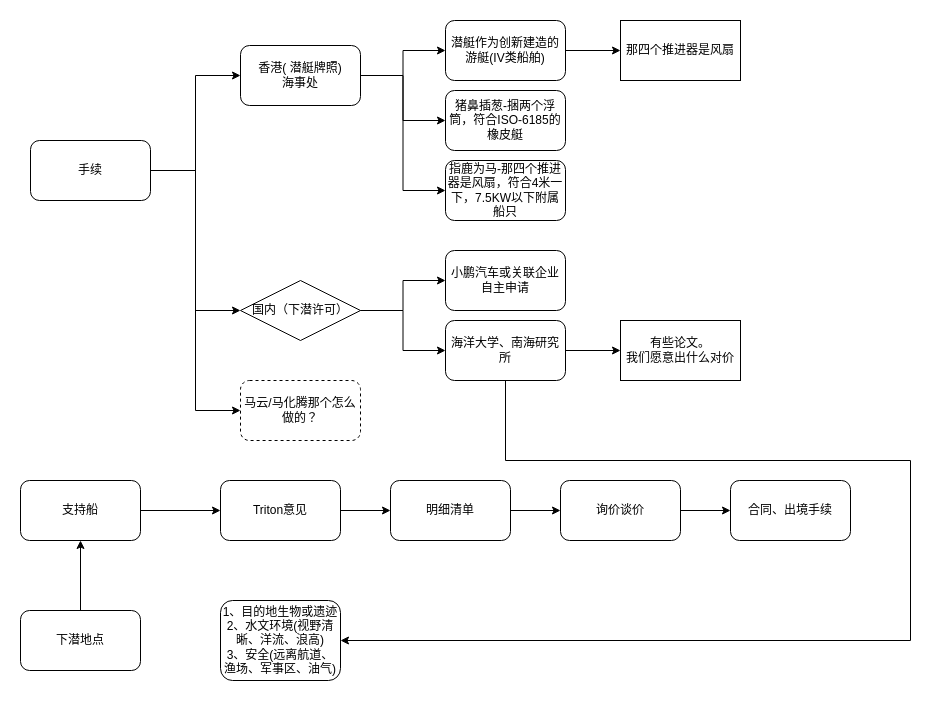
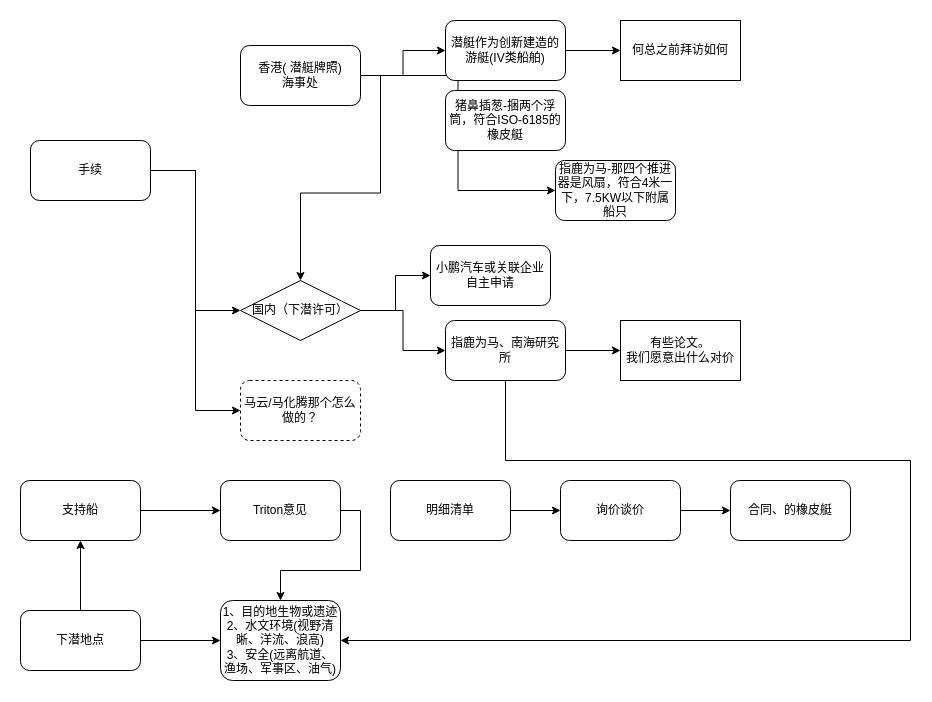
- <mxCell id="23" value="那四个推进器是风扇" style="rounded=0;whiteSpace=wrap;html=1;" parent="1" vertex="1"><mxGeometry x="620" y="20" width="120" height="60" as="geometry" /></mxCell>
+ <mxCell id="23" value="何总之前拜访如何" style="rounded=0;whiteSpace=wrap;html=1;" parent="1" vertex="1"><mxGeometry x="620" y="20" width="120" height="60" as="geometry" /></mxCell>
- <mxCell id="2" style="edgeStyle=orthogonalEdgeStyle;rounded=0;orthogonalLoop=1;jettySize=auto;html=1;exitX=1;exitY=0.5;exitDx=0;exitDy=0;entryX=0;entryY=0.5;entryDx=0;entryDy=0;" parent="1" source="5" target="9" edge="1"><mxGeometry relative="1" as="geometry" /></mxCell>
- <mxCell id="7" style="edgeStyle=orthogonalEdgeStyle;rounded=0;orthogonalLoop=1;jettySize=auto;html=1;exitX=1;exitY=0.5;exitDx=0;exitDy=0;entryX=0;entryY=0.5;entryDx=0;entryDy=0;" parent="1" source="9" target="15" edge="1"><mxGeometry relative="1" as="geometry" /></mxCell>
+ <mxCell id="7" style="edgeStyle=orthogonalEdgeStyle;rounded=0;orthogonalLoop=1;jettySize=auto;html=1;exitX=1;exitY=0.5;exitDx=0;exitDy=0;" parent="1" source="9" target="12" edge="1"><mxGeometry relative="1" as="geometry" /></mxCell>
- <mxCell id="36" value="指鹿为马-那四个推进器是风扇，符合4米一下，7.5KW以下附属船只" style="rounded=1;whiteSpace=wrap;html=1;" vertex="1" parent="1"><mxGeometry x="445" y="160" width="120" height="60" as="geometry" /></mxCell>
+ <mxCell id="36" value="指鹿为马-那四个推进器是风扇，符合4米一下，7.5KW以下附属船只" style="rounded=1;whiteSpace=wrap;html=1;" vertex="1" parent="1"><mxGeometry x="555" y="160" width="120" height="60" as="geometry" /></mxCell>
- <mxCell id="16" value="小鹏汽车或关联企业自主申请" style="rounded=1;whiteSpace=wrap;html=1;" parent="1" vertex="1"><mxGeometry x="445" y="250" width="120" height="60" as="geometry" /></mxCell>
+ <mxCell id="16" value="小鹏汽车或关联企业自主申请" style="rounded=1;whiteSpace=wrap;html=1;" parent="1" vertex="1"><mxGeometry x="430" y="245" width="120" height="60" as="geometry" /></mxCell>
- <mxCell id="19" value="海洋大学、南海研究所" style="rounded=1;whiteSpace=wrap;html=1;" parent="1" vertex="1"><mxGeometry x="445" y="320" width="120" height="60" as="geometry" /></mxCell>
+ <mxCell id="19" value="指鹿为马、南海研究所" style="rounded=1;whiteSpace=wrap;html=1;" parent="1" vertex="1"><mxGeometry x="445" y="320" width="120" height="60" as="geometry" /></mxCell>
- <mxCell id="24" style="edgeStyle=orthogonalEdgeStyle;rounded=0;orthogonalLoop=1;jettySize=auto;html=1;exitX=1;exitY=0.5;exitDx=0;exitDy=0;entryX=0;entryY=0.5;entryDx=0;entryDy=0;" parent="1" source="25" target="27" edge="1"><mxGeometry relative="1" as="geometry" /></mxCell>
+ <mxCell id="24" style="edgeStyle=orthogonalEdgeStyle;rounded=0;orthogonalLoop=1;jettySize=auto;html=1;exitX=1;exitY=0.5;exitDx=0;exitDy=0;" parent="1" source="25" target="34" edge="1"><mxGeometry relative="1" as="geometry" /></mxCell>
- <mxCell id="30" value="合同、出境手续" style="rounded=1;whiteSpace=wrap;html=1;" parent="1" vertex="1"><mxGeometry x="730" y="480" width="120" height="60" as="geometry" /></mxCell>
+ <mxCell id="30" value="合同、的橡皮艇" style="rounded=1;whiteSpace=wrap;html=1;" parent="1" vertex="1"><mxGeometry x="730" y="480" width="120" height="60" as="geometry" /></mxCell>
+ <mxCell id="31" style="edgeStyle=orthogonalEdgeStyle;rounded=0;orthogonalLoop=1;jettySize=auto;html=1;exitX=1;exitY=0.5;exitDx=0;exitDy=0;entryX=0;entryY=0.5;entryDx=0;entryDy=0;" parent="1" source="33" target="34" edge="1"><mxGeometry relative="1" as="geometry" /></mxCell>
